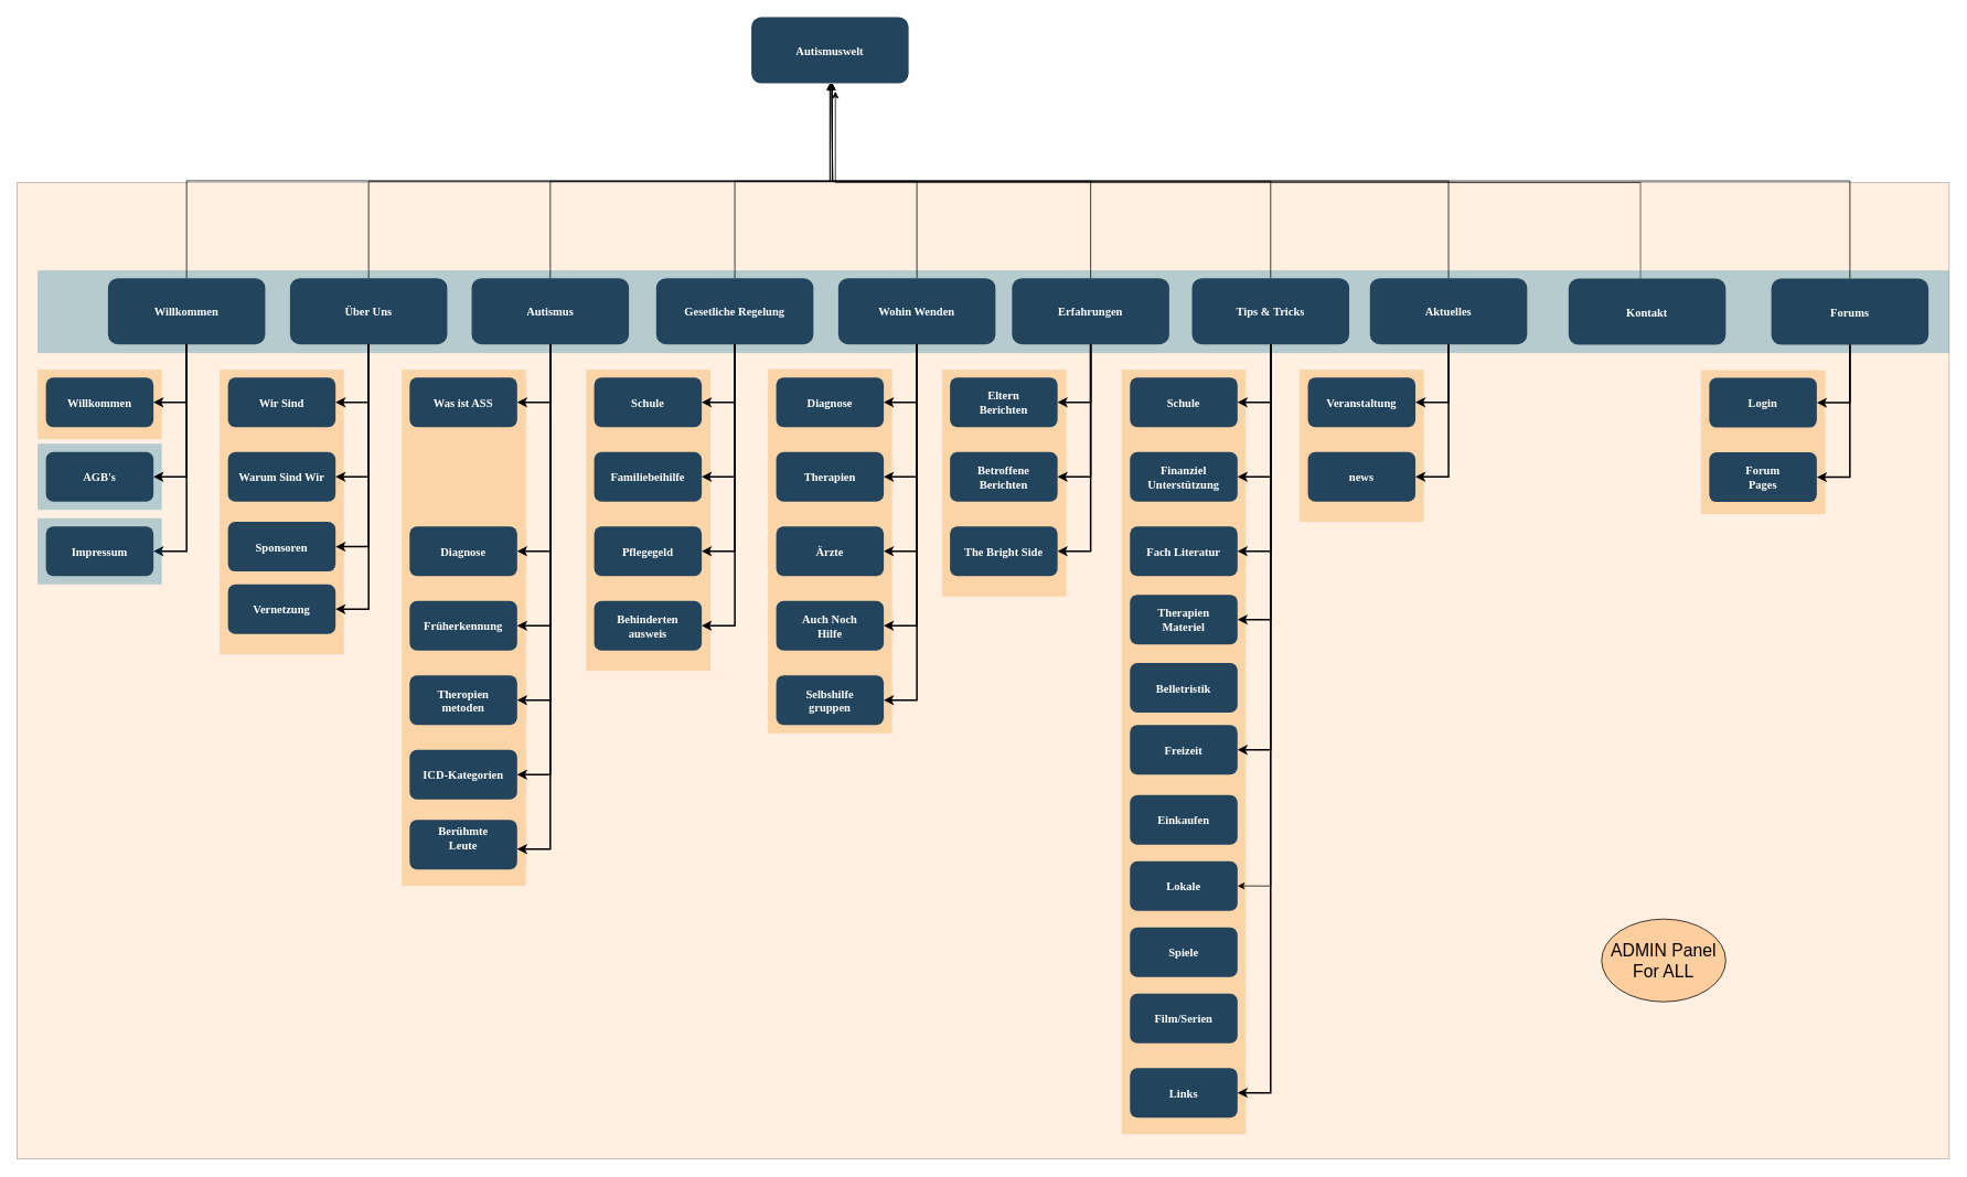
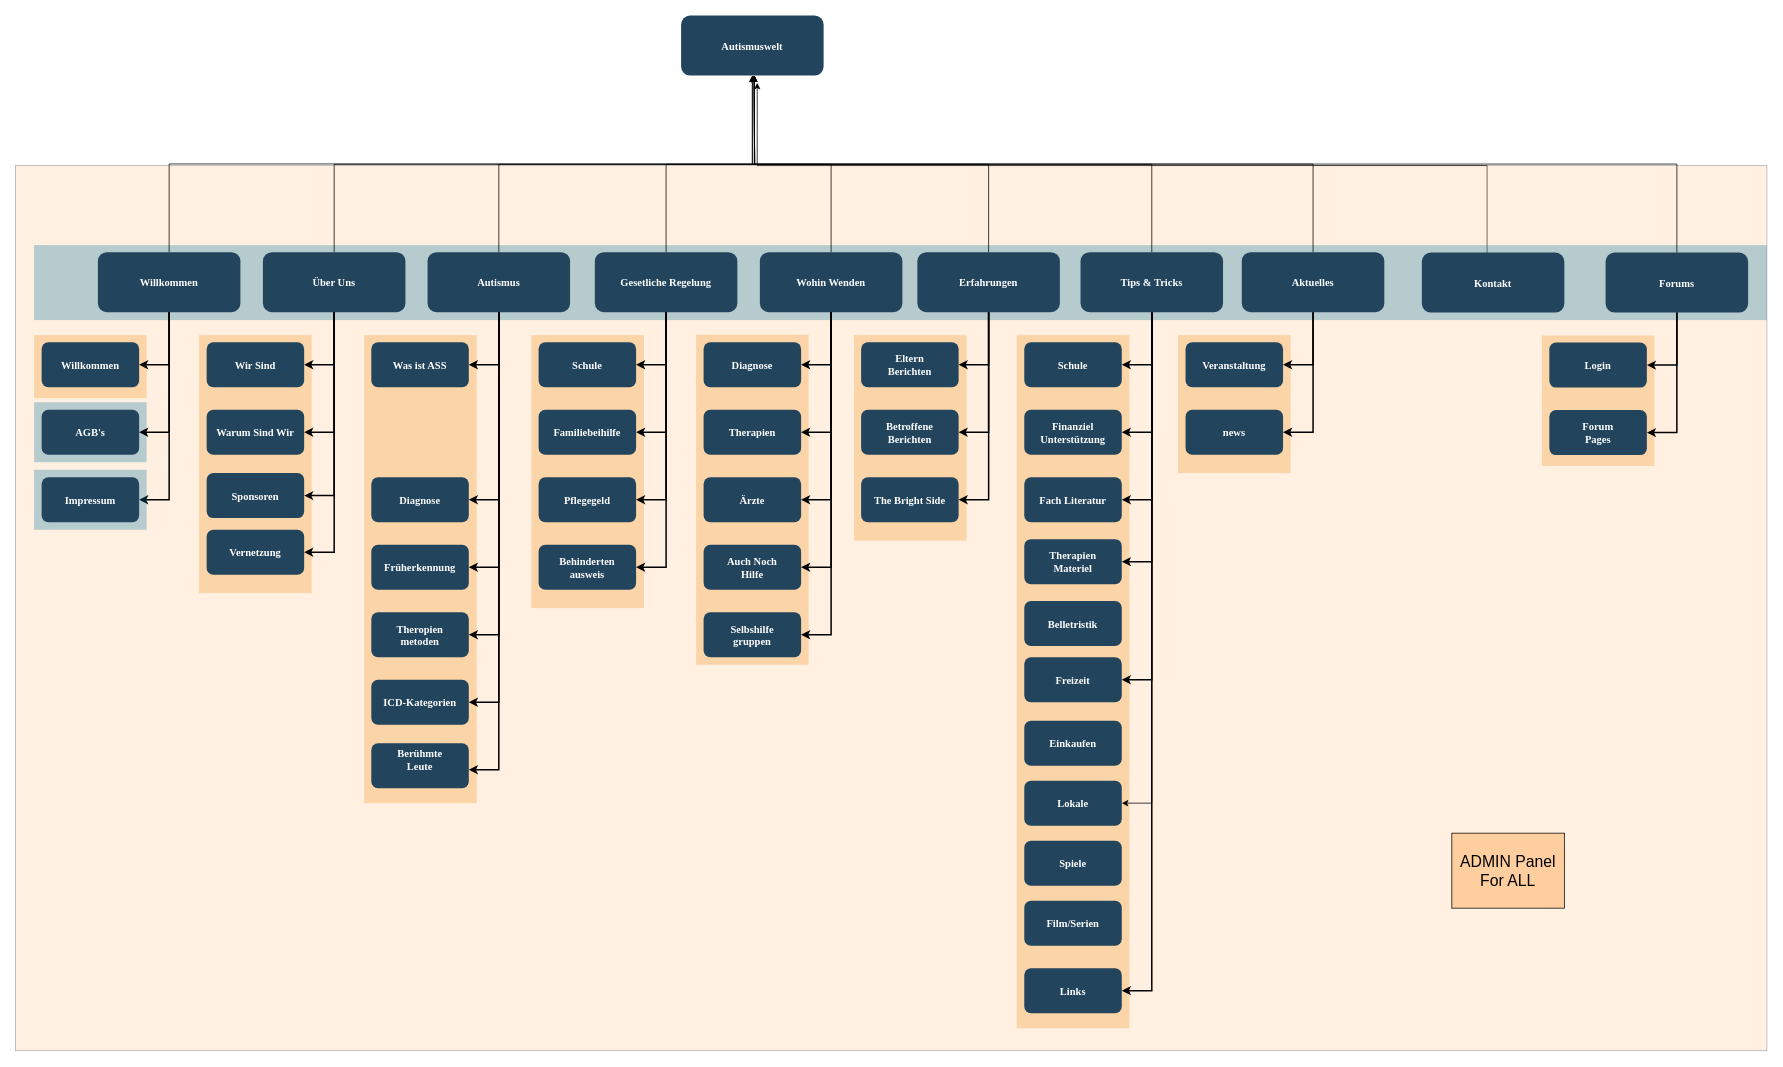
- <mxCell id="107" value="&lt;div style=&quot;font-size: 21px;&quot;&gt;ADMIN Panel&lt;/div&gt;&lt;div style=&quot;font-size: 21px;&quot;&gt;For ALL&lt;br style=&quot;font-size: 21px;&quot;&gt;&lt;/div&gt;" style="ellipse;whiteSpace=wrap;html=1;strokeColor=#000000;fillColor=#FFCE9F;fontSize=21;" parent="1" vertex="1"><mxGeometry x="1935" y="1110" width="150" height="100" as="geometry" /></mxCell>
+ <mxCell id="107" value="&lt;div style=&quot;font-size: 21px;&quot;&gt;ADMIN Panel&lt;/div&gt;&lt;div style=&quot;font-size: 21px;&quot;&gt;For ALL&lt;br style=&quot;font-size: 21px;&quot;&gt;&lt;/div&gt;" style="rounded=0;whiteSpace=wrap;html=1;strokeColor=#000000;fillColor=#FFCE9F;fontSize=21;" parent="1" vertex="1"><mxGeometry x="1935" y="1110" width="150" height="100" as="geometry" /></mxCell>
